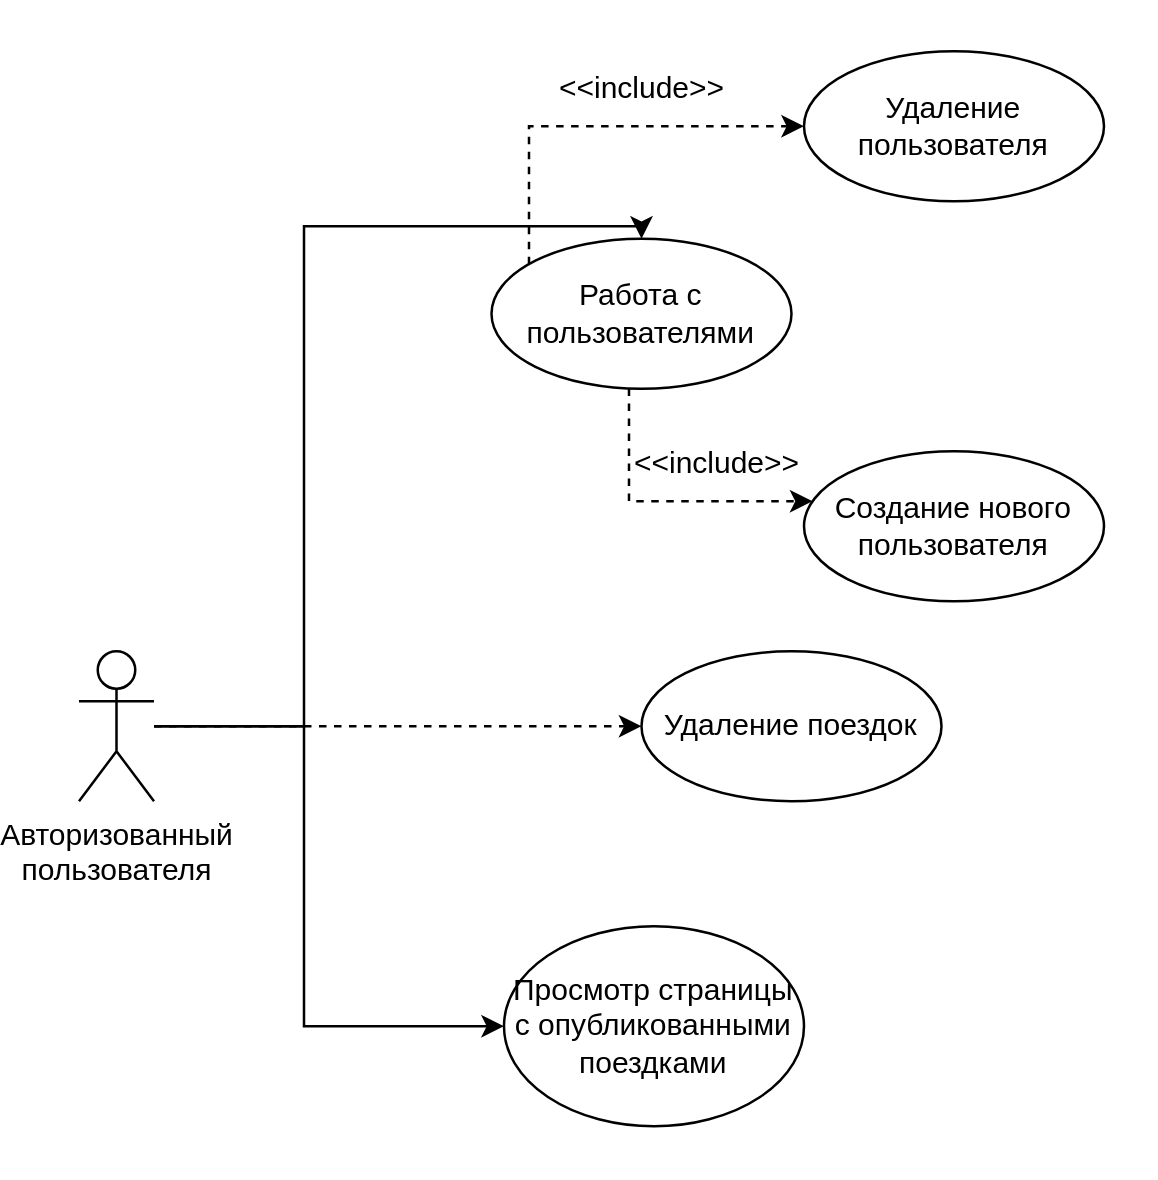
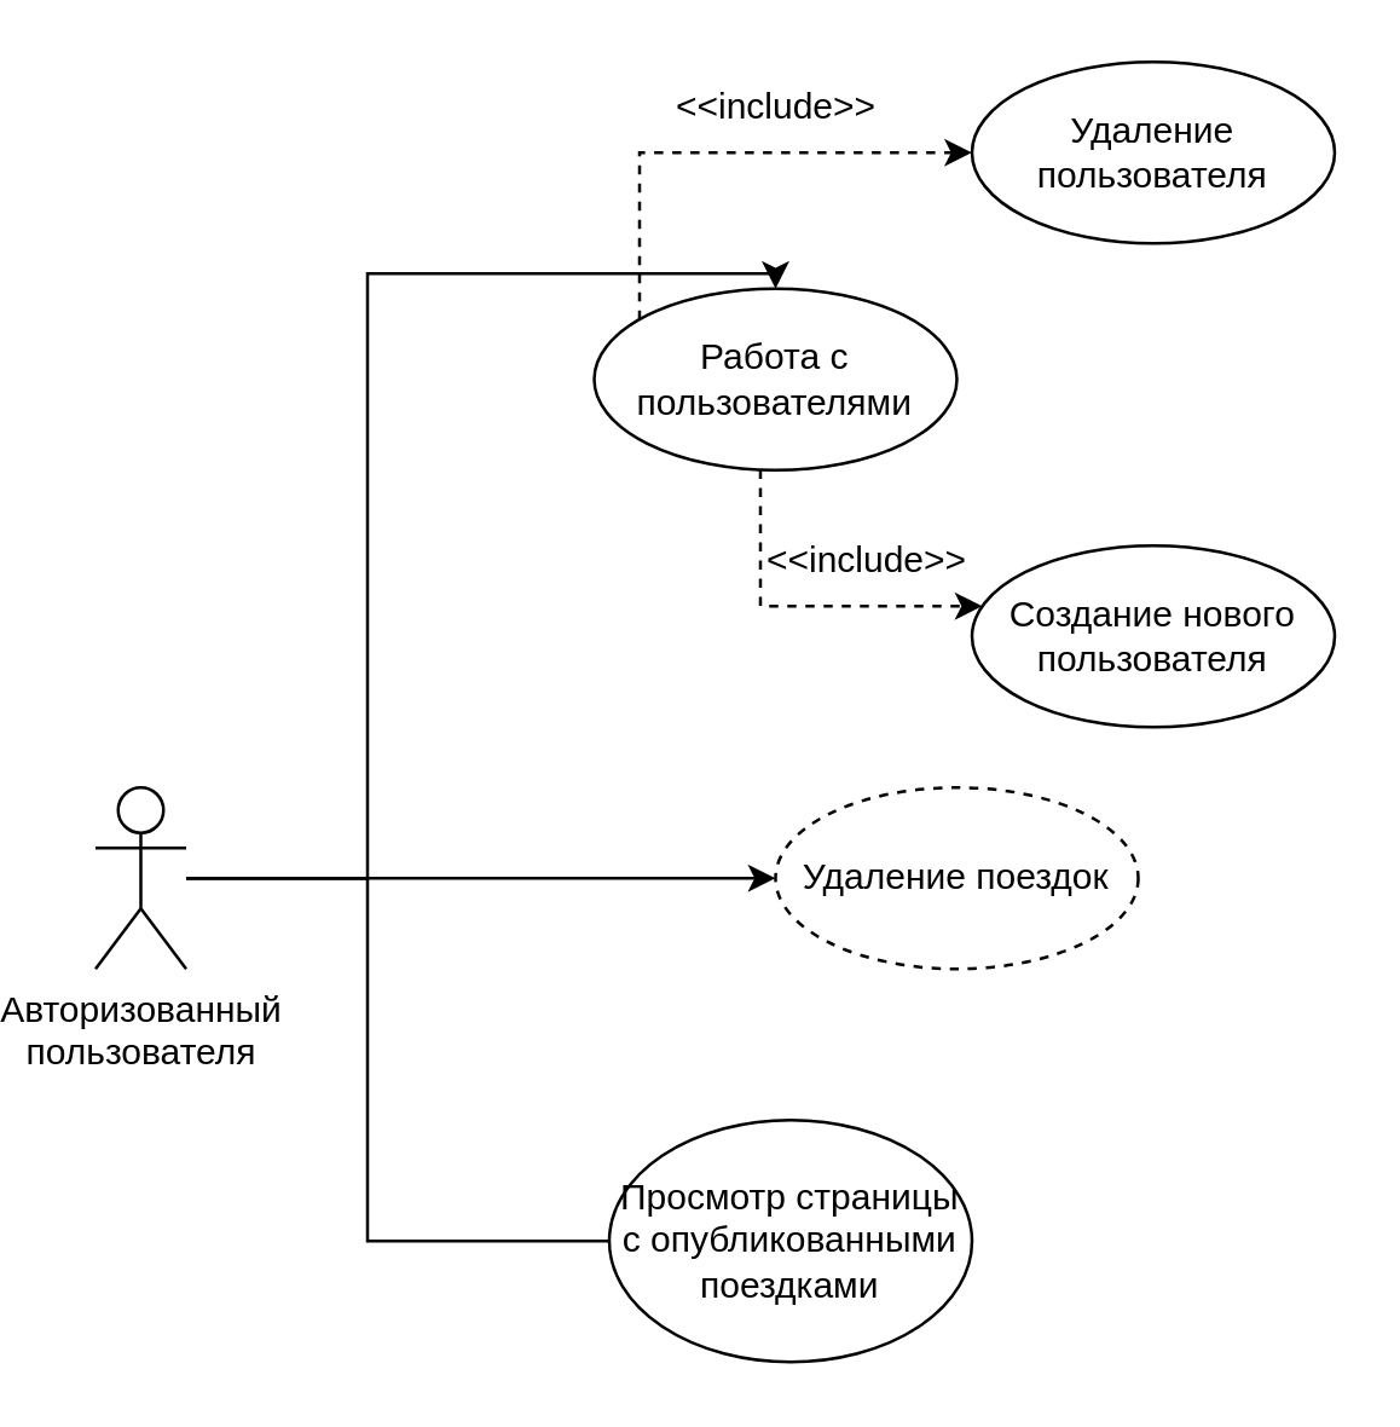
- <mxCell id="9" style="rounded=0;orthogonalLoop=1;jettySize=auto;html=1;edgeStyle=orthogonalEdgeStyle;dashed=1;" parent="1" source="3" target="5" edge="1"><mxGeometry relative="1" as="geometry"><mxPoint x="60" y="290" as="sourcePoint" /><mxPoint x="200" y="201" as="targetPoint" /><Array as="points"><mxPoint x="180" y="290" /><mxPoint x="180" y="290" /></Array></mxGeometry></mxCell>
+ <mxCell id="9" style="rounded=0;orthogonalLoop=1;jettySize=auto;html=1;edgeStyle=orthogonalEdgeStyle;" parent="1" source="3" target="5" edge="1"><mxGeometry relative="1" as="geometry"><mxPoint x="60" y="290" as="sourcePoint" /><mxPoint x="200" y="201" as="targetPoint" /><Array as="points"><mxPoint x="180" y="290" /><mxPoint x="180" y="290" /></Array></mxGeometry></mxCell>
- <mxCell id="5" value="Удаление поездок" style="ellipse;whiteSpace=wrap;html=1;" parent="1" vertex="1"><mxGeometry x="245" y="260" width="120" height="60" as="geometry" /></mxCell>
+ <mxCell id="5" value="Удаление поездок" style="ellipse;whiteSpace=wrap;html=1;dashed=1;" parent="1" vertex="1"><mxGeometry x="245" y="260" width="120" height="60" as="geometry" /></mxCell>
- <mxCell id="10" style="rounded=0;orthogonalLoop=1;jettySize=auto;html=1;edgeStyle=orthogonalEdgeStyle;" parent="1" source="3" target="4" edge="1"><mxGeometry relative="1" as="geometry"><mxPoint x="60" y="302" as="sourcePoint" /><mxPoint x="182" y="321" as="targetPoint" /><Array as="points"><mxPoint x="110" y="290" /></Array></mxGeometry></mxCell>
+ <mxCell id="10" style="rounded=0;orthogonalLoop=1;jettySize=auto;html=1;edgeStyle=orthogonalEdgeStyle;endArrow=none;" parent="1" source="3" target="4" edge="1"><mxGeometry relative="1" as="geometry"><mxPoint x="60" y="302" as="sourcePoint" /><mxPoint x="182" y="321" as="targetPoint" /><Array as="points"><mxPoint x="110" y="290" /></Array></mxGeometry></mxCell>
